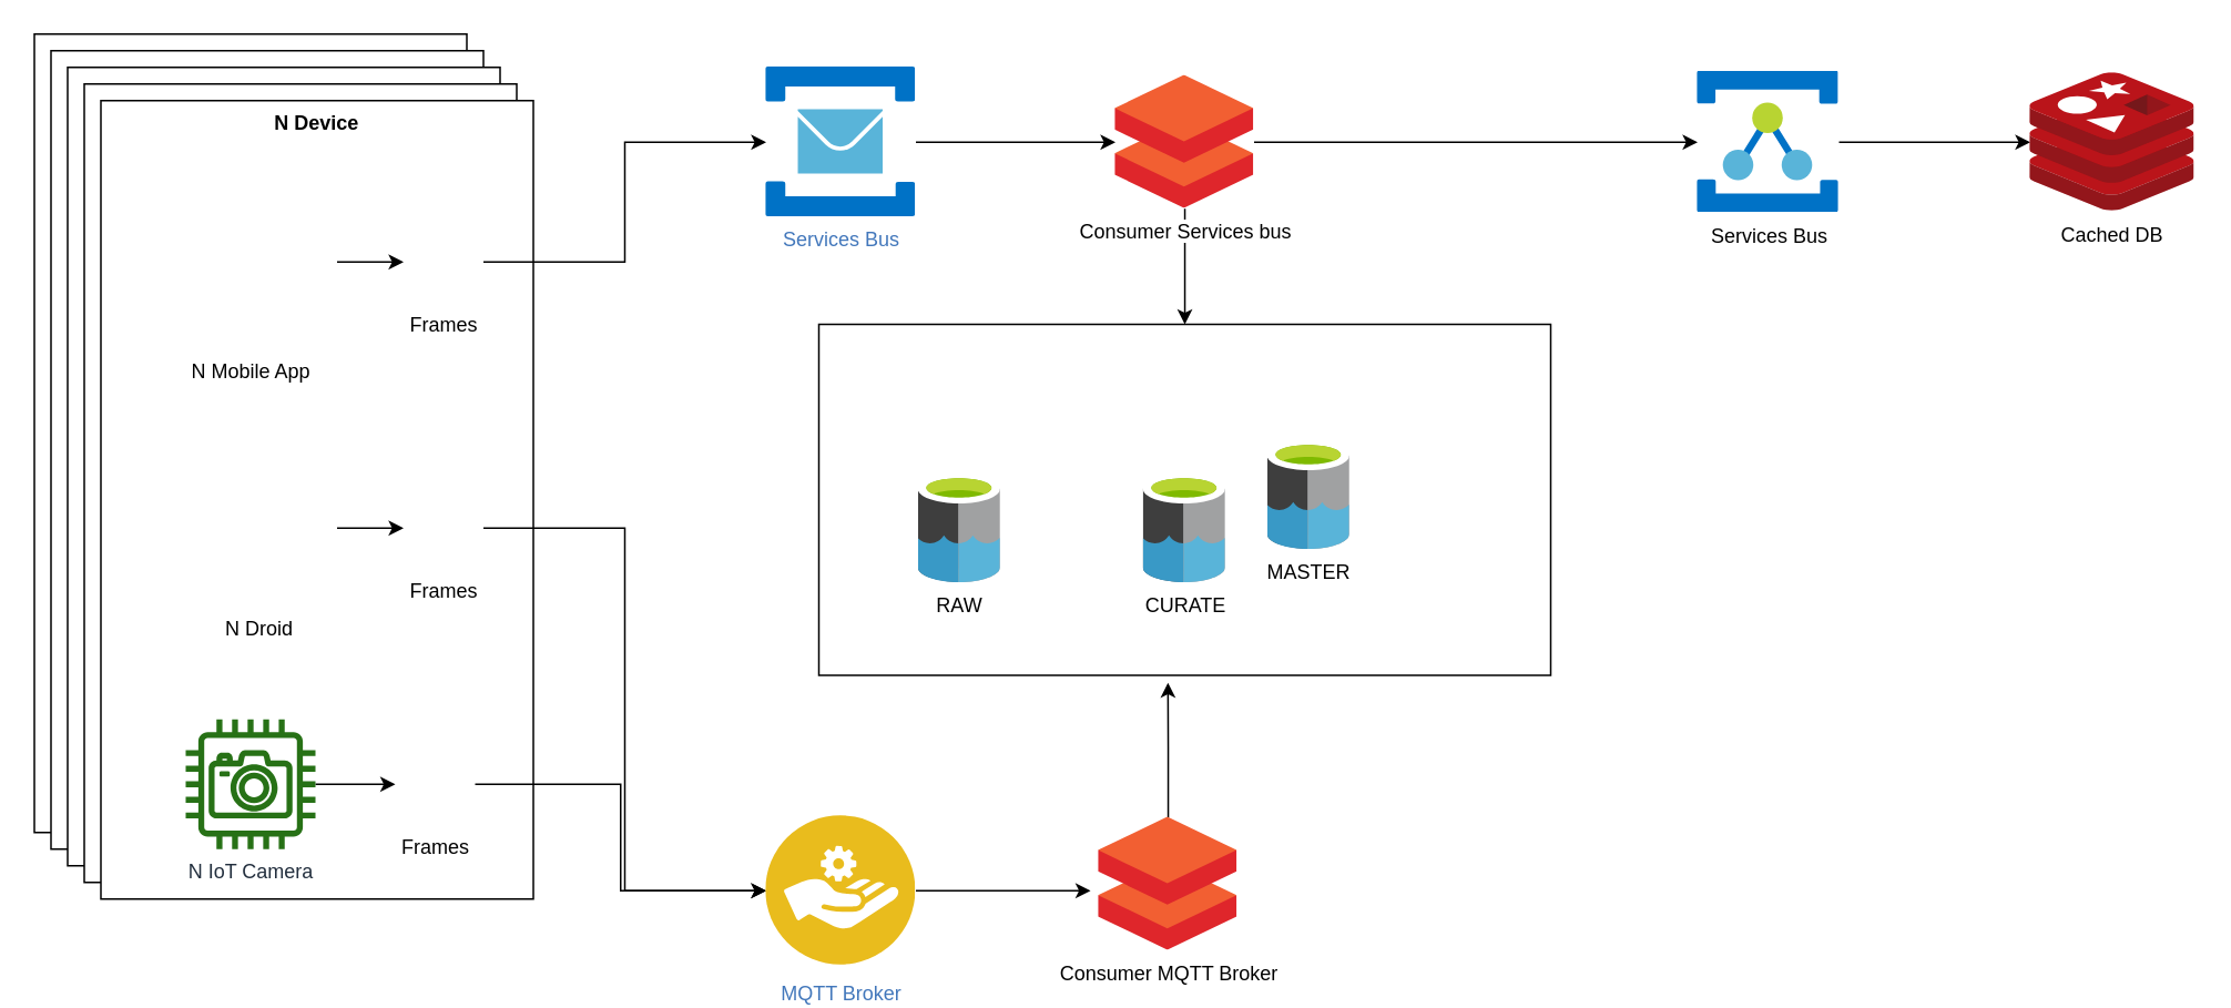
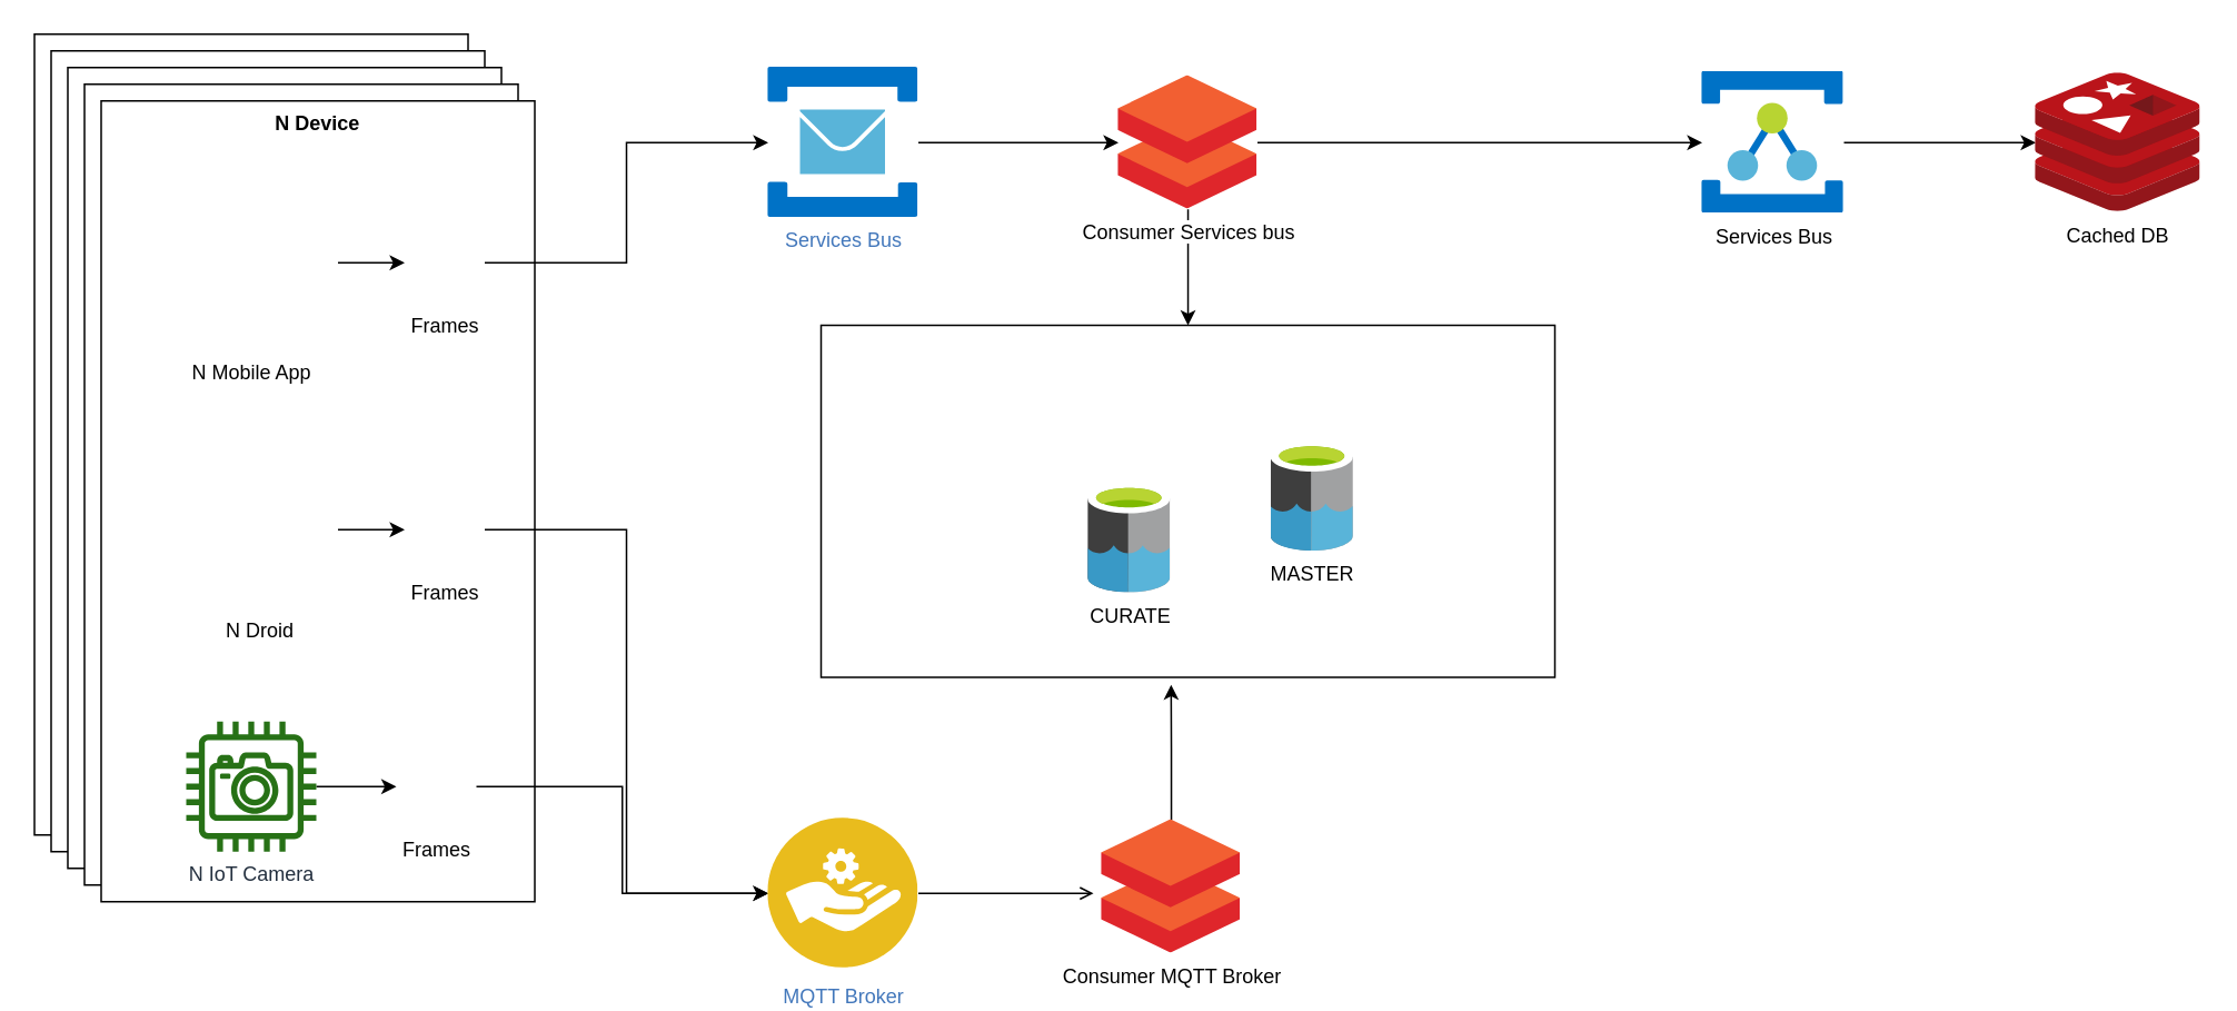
- <mxCell id="30" value="RAW" style="aspect=fixed;html=1;points=[];align=center;image;fontSize=12;image=img/lib/mscae/Data_Lake.svg;" vertex="1" parent="1"><mxGeometry x="551.67" y="285" width="49.4" height="65" as="geometry" /></mxCell>
- <mxCell id="31" value="CURATE" style="aspect=fixed;html=1;points=[];align=center;image;fontSize=12;image=img/lib/mscae/Data_Lake.svg;" vertex="1" parent="1"><mxGeometry x="686.97" y="285" width="49.4" height="65" as="geometry" /></mxCell>
+ <mxCell id="31" value="CURATE" style="aspect=fixed;html=1;points=[];align=center;image;fontSize=12;image=img/lib/mscae/Data_Lake.svg;" vertex="1" parent="1"><mxGeometry x="651.97" y="290" width="49.4" height="65" as="geometry" /></mxCell>
- <mxCell id="19" style="edgeStyle=orthogonalEdgeStyle;rounded=0;orthogonalLoop=1;jettySize=auto;html=1;entryX=-0.06;entryY=0.55;entryDx=0;entryDy=0;entryPerimeter=0;" edge="1" parent="1" source="20" target="27"><mxGeometry relative="1" as="geometry" /></mxCell>
+ <mxCell id="19" style="edgeStyle=orthogonalEdgeStyle;rounded=0;orthogonalLoop=1;jettySize=auto;html=1;entryX=-0.06;entryY=0.55;entryDx=0;entryDy=0;entryPerimeter=0;endArrow=open;" edge="1" parent="1" source="20" target="27"><mxGeometry relative="1" as="geometry" /></mxCell>
